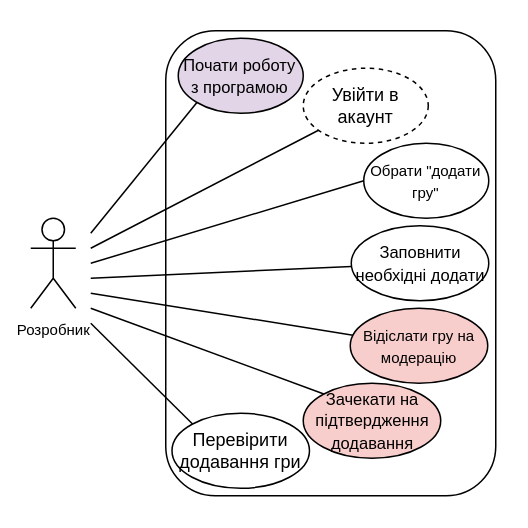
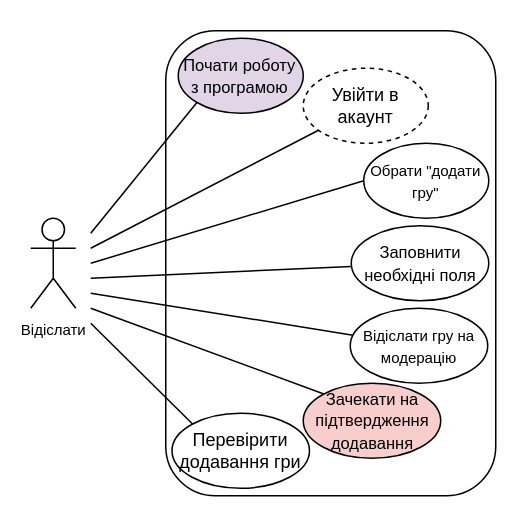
- <mxCell id="7" value="&lt;font style=&quot;font-size: 11px;&quot;&gt;Заповнити необхідні додати&lt;/font&gt;" style="ellipse;whiteSpace=wrap;html=1;" parent="1" vertex="1"><mxGeometry x="233.68" y="150" width="91.66" height="50" as="geometry" /></mxCell>
+ <mxCell id="7" value="&lt;font style=&quot;font-size: 11px;&quot;&gt;Заповнити необхідні поля&lt;/font&gt;" style="ellipse;whiteSpace=wrap;html=1;" parent="1" vertex="1"><mxGeometry x="233.68" y="150" width="91.66" height="50" as="geometry" /></mxCell>
- <mxCell id="2" value="&lt;font style=&quot;font-size: 10px;&quot;&gt;Розробник&lt;/font&gt;" style="shape=umlActor;verticalLabelPosition=bottom;verticalAlign=top;html=1;outlineConnect=0;" parent="1" vertex="1"><mxGeometry x="20" y="145" width="30" height="60" as="geometry" /></mxCell>
+ <mxCell id="2" value="&lt;font style=&quot;font-size: 10px;&quot;&gt;Відіслати&lt;/font&gt;" style="shape=umlActor;verticalLabelPosition=bottom;verticalAlign=top;html=1;outlineConnect=0;" parent="1" vertex="1"><mxGeometry x="20" y="145" width="30" height="60" as="geometry" /></mxCell>
- <mxCell id="12" value="&lt;font style=&quot;font-size: 10px;&quot;&gt;Відіслати гру на модерацію&lt;/font&gt;" style="ellipse;whiteSpace=wrap;html=1;fillColor=#f8cecc;" parent="1" vertex="1"><mxGeometry x="233" y="205" width="91.66" height="50" as="geometry" /></mxCell>
+ <mxCell id="12" value="&lt;font style=&quot;font-size: 10px;&quot;&gt;Відіслати гру на модерацію&lt;/font&gt;" style="ellipse;whiteSpace=wrap;html=1;" parent="1" vertex="1"><mxGeometry x="233" y="205" width="91.66" height="50" as="geometry" /></mxCell>
